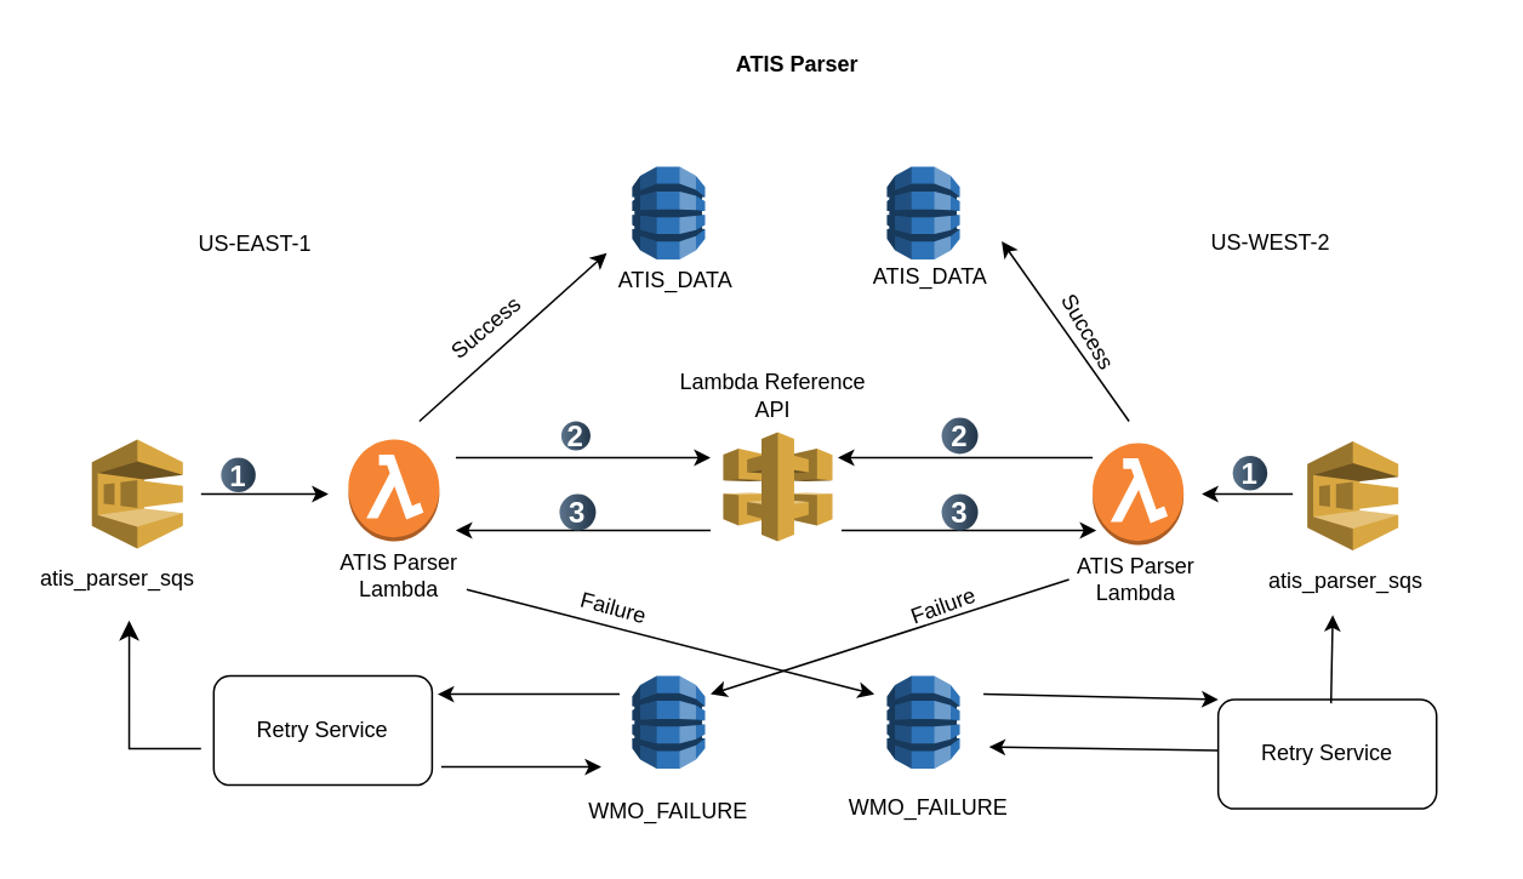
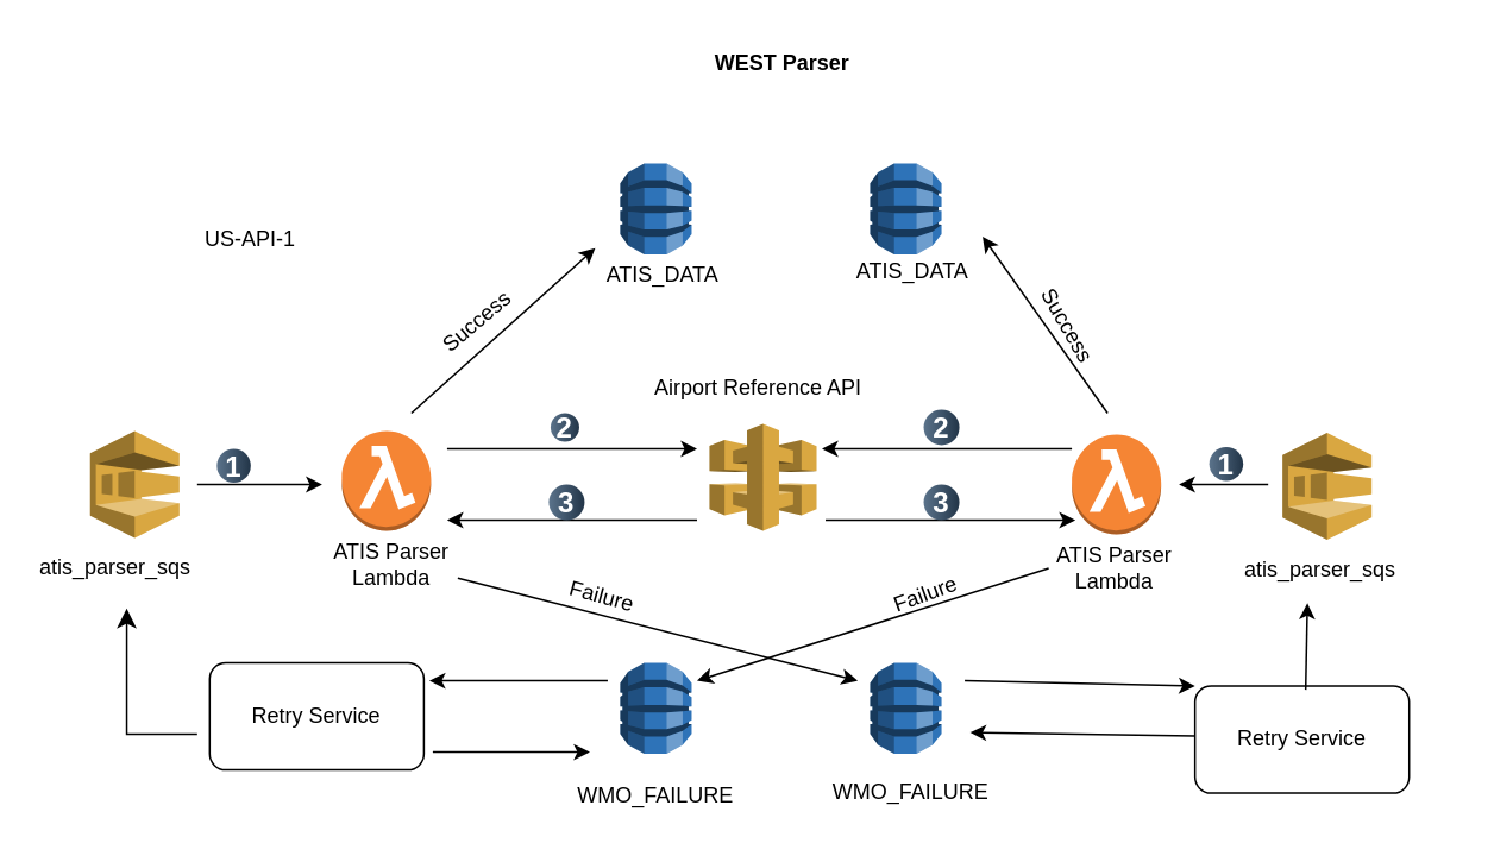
- <mxCell id="29" value="ATIS Parser" style="text;html=1;align=center;verticalAlign=middle;whiteSpace=wrap;rounded=0;fontStyle=1" parent="1" vertex="1"><mxGeometry x="313" y="20" width="250" height="30" as="geometry" /></mxCell>
+ <mxCell id="29" value="WEST Parser" style="text;html=1;align=center;verticalAlign=middle;whiteSpace=wrap;rounded=0;fontStyle=1" parent="1" vertex="1"><mxGeometry x="313" y="20" width="250" height="30" as="geometry" /></mxCell>
- <mxCell id="49" value="US-WEST-2" style="text;html=1;align=center;verticalAlign=middle;whiteSpace=wrap;rounded=0;" vertex="1" parent="1"><mxGeometry x="664" y="118" width="68" height="30" as="geometry" /></mxCell>
- <mxCell id="48" value="US-EAST-1" style="text;html=1;align=center;verticalAlign=middle;whiteSpace=wrap;rounded=0;" vertex="1" parent="1"><mxGeometry x="106" y="119" width="68" height="30" as="geometry" /></mxCell>
+ <mxCell id="48" value="US-API-1" style="text;html=1;align=center;verticalAlign=middle;whiteSpace=wrap;rounded=0;" vertex="1" parent="1"><mxGeometry x="106" y="119" width="68" height="30" as="geometry" /></mxCell>
- <mxCell id="50" value="Lambda Reference API" style="text;html=1;align=center;verticalAlign=middle;whiteSpace=wrap;rounded=0;" vertex="1" parent="1"><mxGeometry x="362" y="202" width="125" height="30" as="geometry" /></mxCell>
+ <mxCell id="50" value="Airport Reference API" style="text;html=1;align=center;verticalAlign=middle;whiteSpace=wrap;rounded=0;" vertex="1" parent="1"><mxGeometry x="362" y="202" width="125" height="30" as="geometry" /></mxCell>
